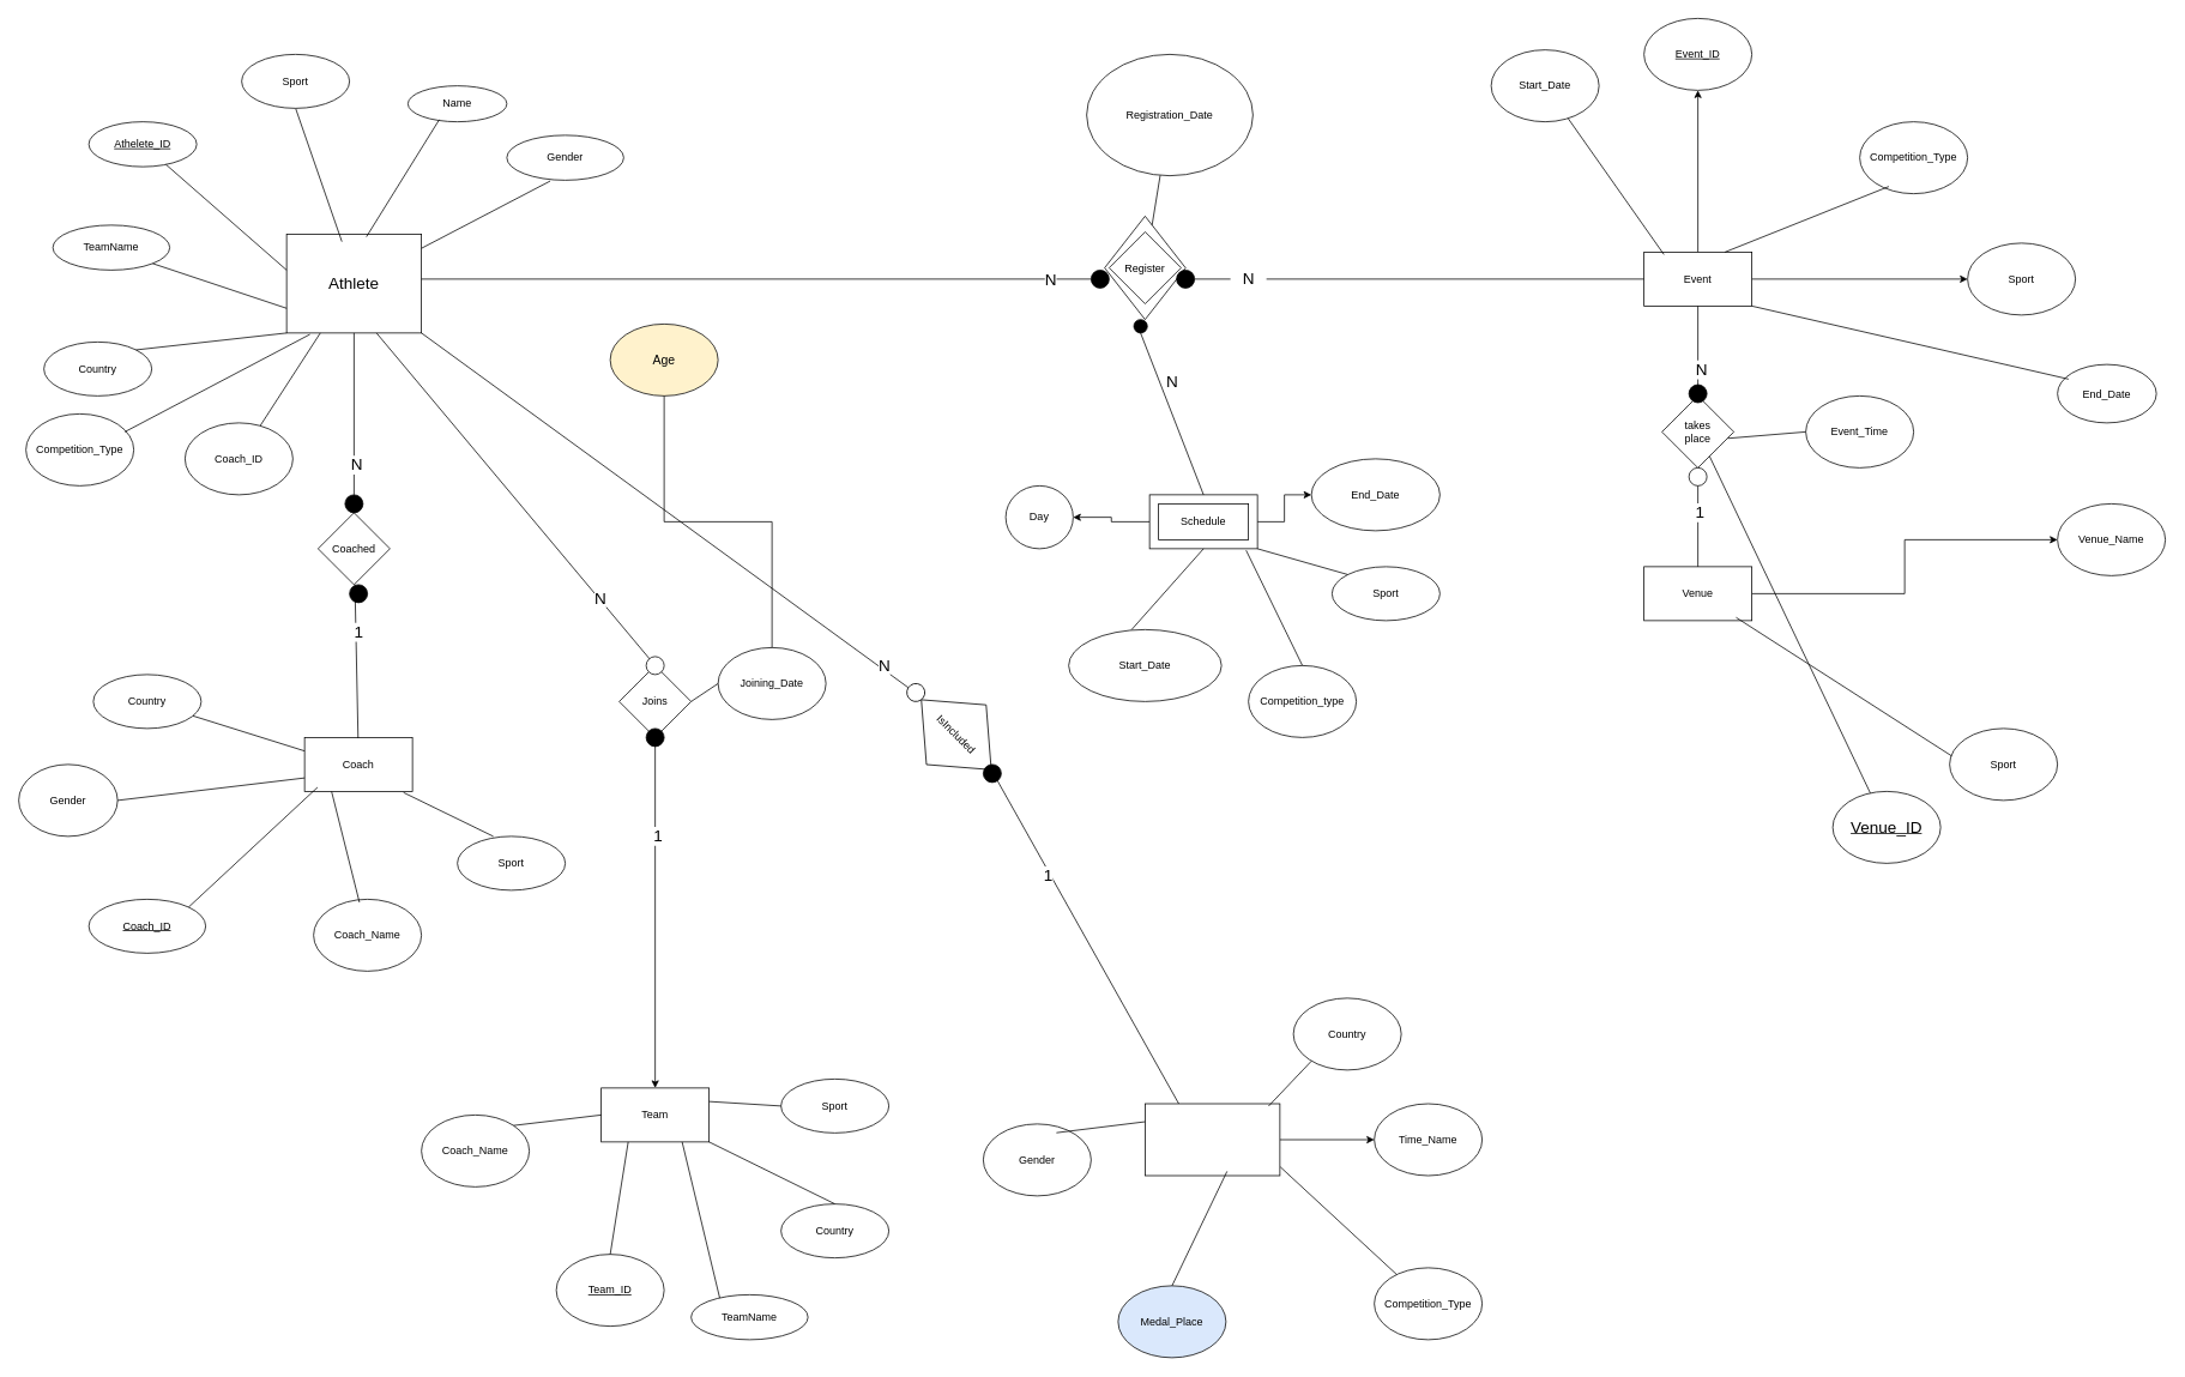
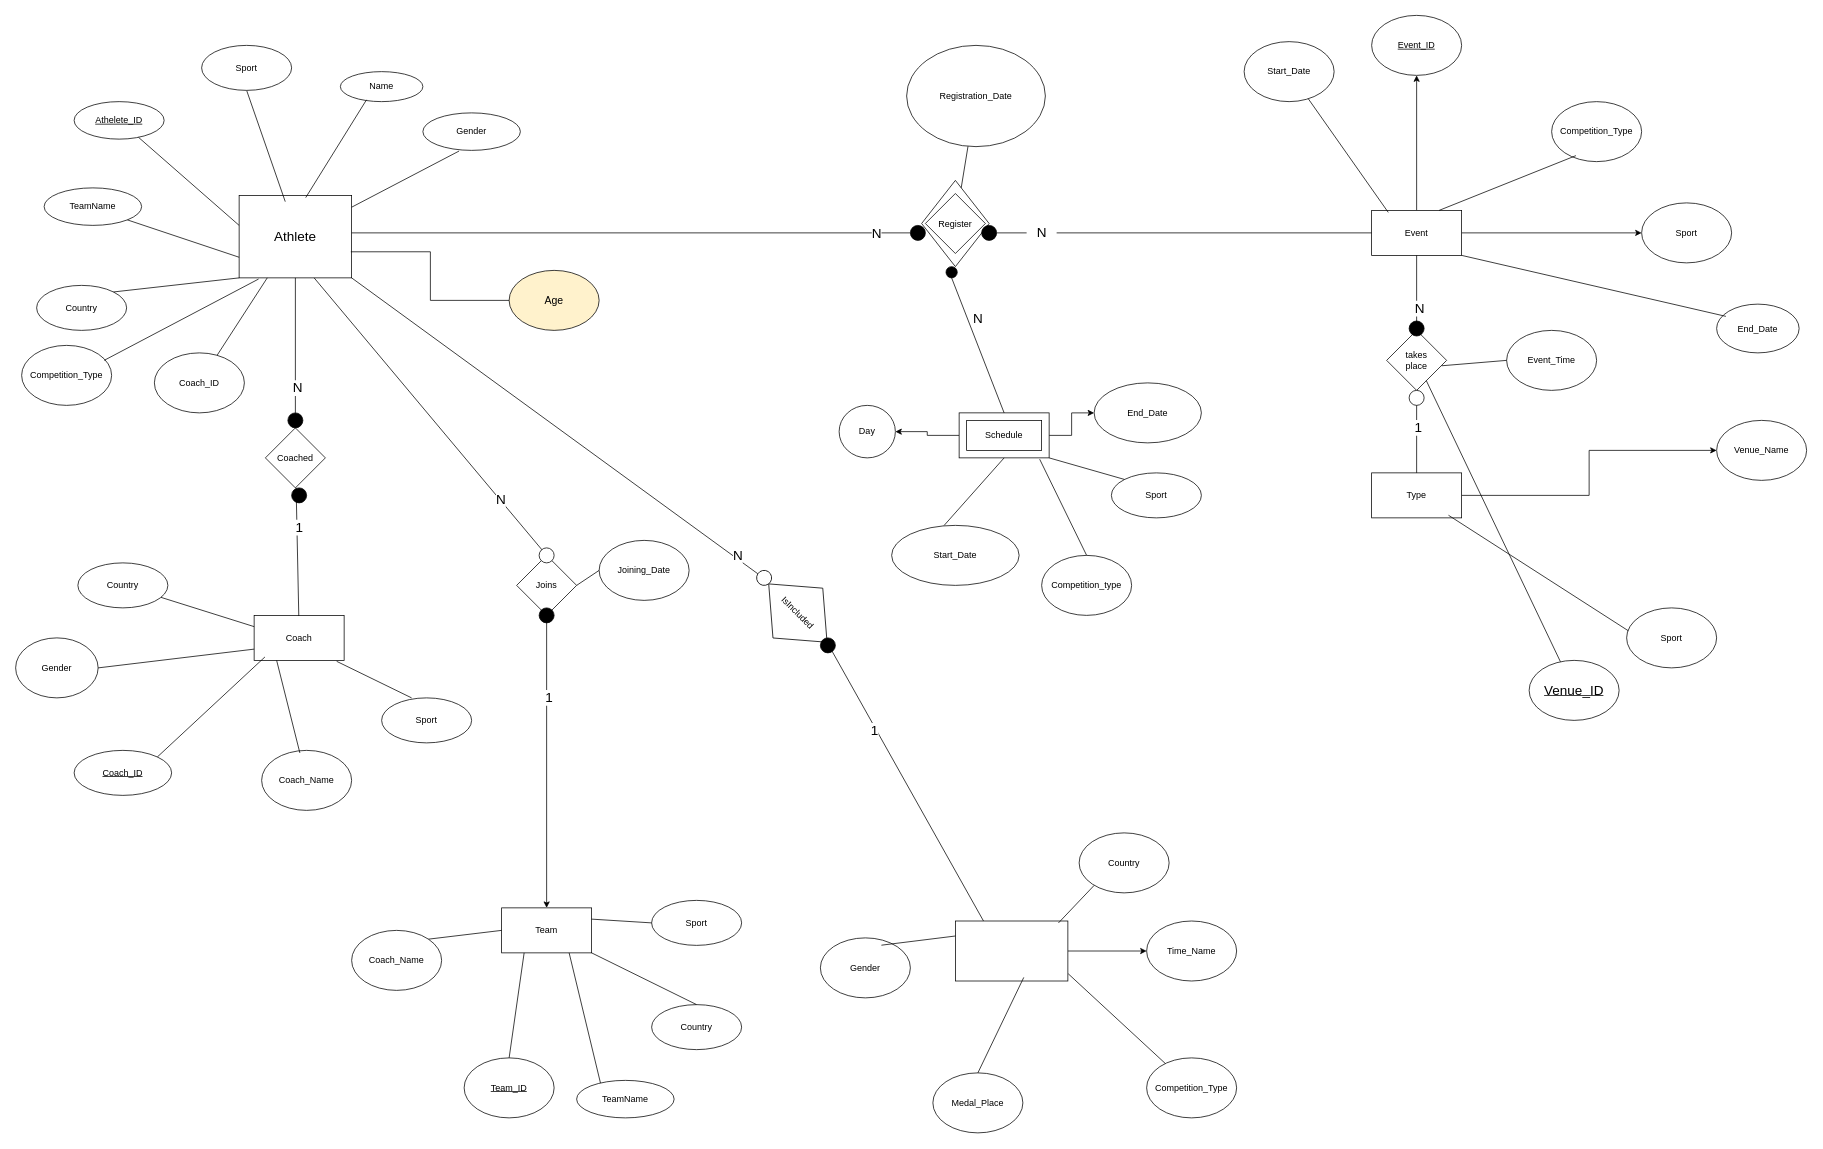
- <mxCell id="131" style="edgeStyle=orthogonalEdgeStyle;rounded=0;orthogonalLoop=1;jettySize=auto;html=1;strokeColor=default;endArrow=none;endFill=0;" edge="1" parent="1" source="130" target="121"><mxGeometry relative="1" as="geometry" /></mxCell>
+ <mxCell id="131" style="edgeStyle=orthogonalEdgeStyle;rounded=0;orthogonalLoop=1;jettySize=auto;html=1;entryX=0.993;entryY=0.684;entryDx=0;entryDy=0;entryPerimeter=0;strokeColor=default;endArrow=none;endFill=0;" edge="1" parent="1" source="130" target="2"><mxGeometry relative="1" as="geometry" /></mxCell>
- <mxCell id="17" value="Venue" style="rounded=0;whiteSpace=wrap;html=1;" parent="1" vertex="1"><mxGeometry x="1828" y="630" width="120" height="60" as="geometry" /></mxCell>
+ <mxCell id="17" value="Type" style="rounded=0;whiteSpace=wrap;html=1;" parent="1" vertex="1"><mxGeometry x="1828" y="630" width="120" height="60" as="geometry" /></mxCell>
- <mxCell id="42" value="&lt;u&gt;Team_ID&lt;/u&gt;" style="ellipse;whiteSpace=wrap;html=1;" parent="1" vertex="1"><mxGeometry x="618" y="1395" width="120" height="80" as="geometry" /></mxCell>
+ <mxCell id="42" value="&lt;u&gt;Team_ID&lt;/u&gt;" style="ellipse;whiteSpace=wrap;html=1;" parent="1" vertex="1"><mxGeometry x="618" y="1410" width="120" height="80" as="geometry" /></mxCell>
- <mxCell id="59" value="Medal_Place" style="ellipse;whiteSpace=wrap;html=1;fillColor=#dae8fc;" parent="1" vertex="1"><mxGeometry x="1243" y="1430" width="120" height="80" as="geometry" /></mxCell>
+ <mxCell id="59" value="Medal_Place" style="ellipse;whiteSpace=wrap;html=1;" parent="1" vertex="1"><mxGeometry x="1243" y="1430" width="120" height="80" as="geometry" /></mxCell>
